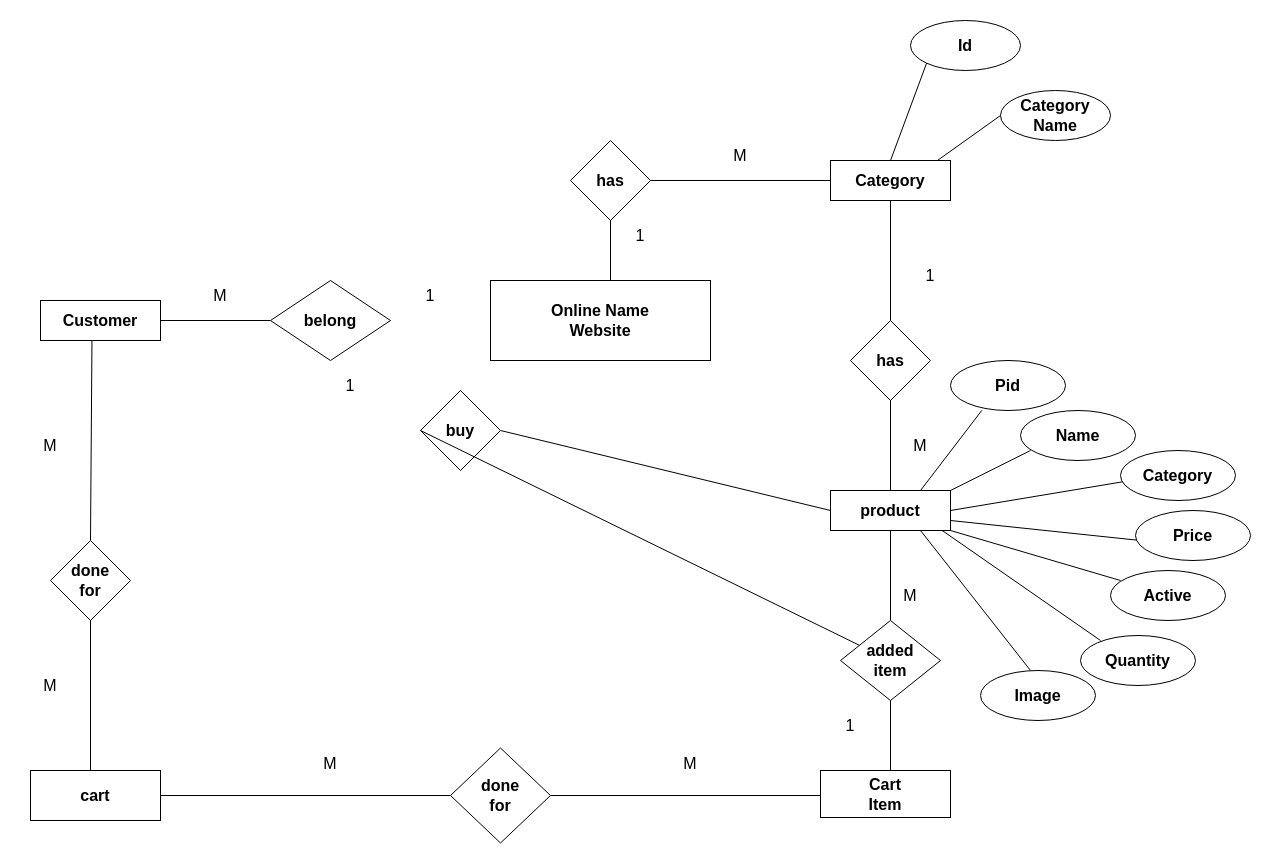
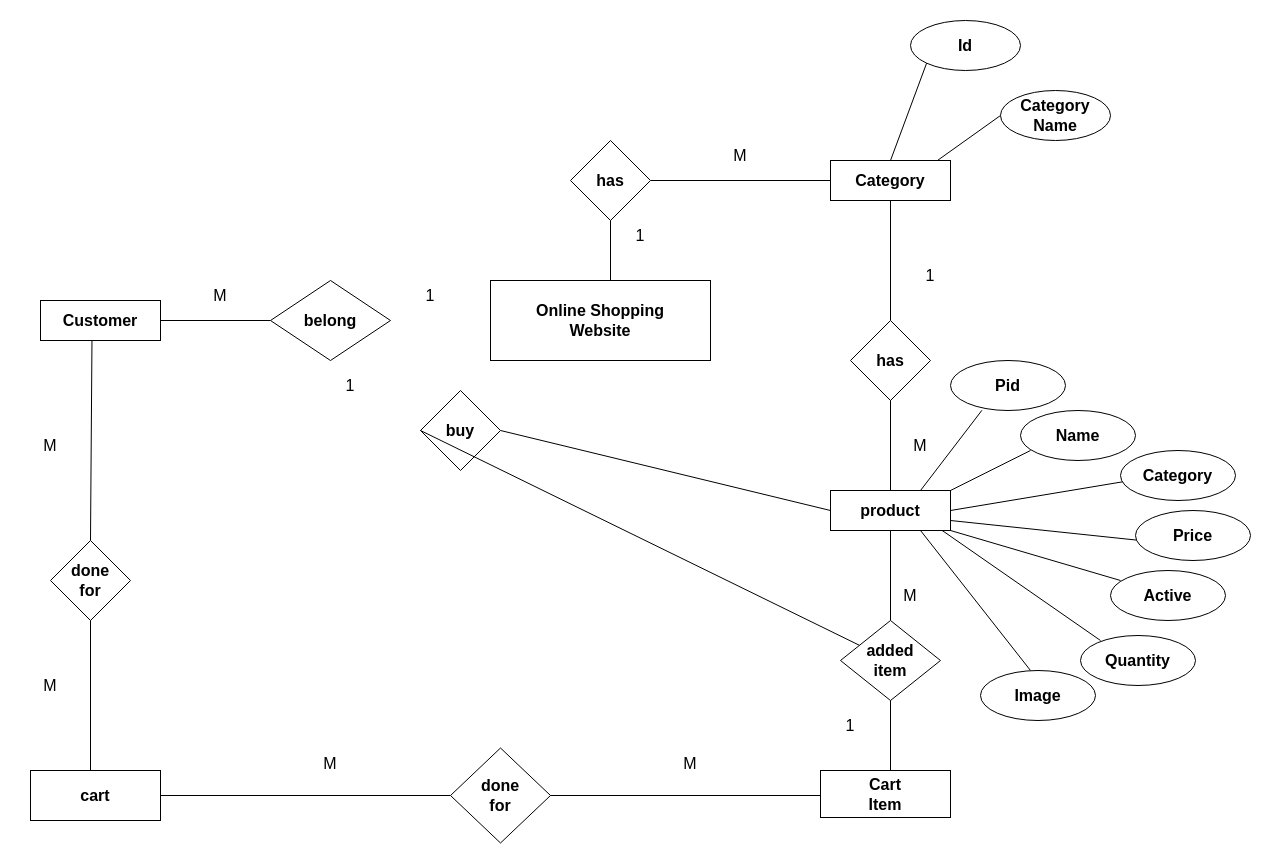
- <mxCell id="3" value="&lt;b style=&quot;&quot;&gt;Online Name&lt;br&gt;Website&lt;/b&gt;" style="rounded=0;whiteSpace=wrap;html=1;fontSize=16;" vertex="1" parent="1"><mxGeometry x="490" y="280" width="220" height="80" as="geometry" /></mxCell>
+ <mxCell id="3" value="&lt;b style=&quot;&quot;&gt;Online Shopping&lt;br&gt;Website&lt;/b&gt;" style="rounded=0;whiteSpace=wrap;html=1;fontSize=16;" vertex="1" parent="1"><mxGeometry x="490" y="280" width="220" height="80" as="geometry" /></mxCell>
